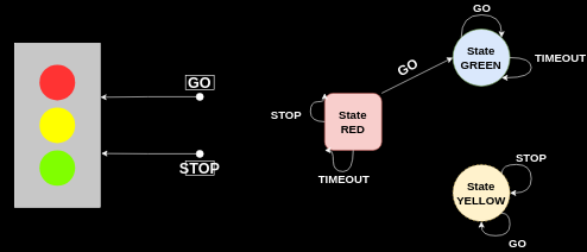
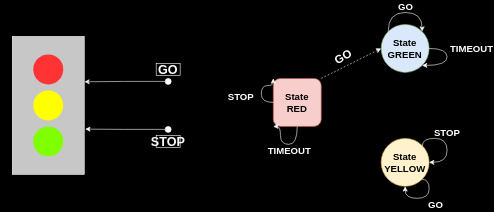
- <mxCell id="12" style="rounded=0;orthogonalLoop=1;jettySize=auto;html=1;exitX=1;exitY=0;exitDx=0;exitDy=0;entryX=0;entryY=0.5;entryDx=0;entryDy=0;fontColor=#FFFFFF;strokeColor=#FFFFFF;" edge="1" parent="1" source="14" target="15"><mxGeometry relative="1" as="geometry" /></mxCell>
+ <mxCell id="12" style="rounded=0;orthogonalLoop=1;jettySize=auto;html=1;exitX=1;exitY=0;exitDx=0;exitDy=0;entryX=0;entryY=0.5;entryDx=0;entryDy=0;fontColor=#FFFFFF;strokeColor=#FFFFFF;dashed=1;" edge="1" parent="1" source="14" target="15"><mxGeometry relative="1" as="geometry" /></mxCell>
- <mxCell id="16" value="State YELLOW" style="ellipse;whiteSpace=wrap;html=1;aspect=fixed;fillColor=#fff2cc;strokeColor=#d6b656;fontStyle=1;fontSize=16;fontColor=#000000;dashed=1;" vertex="1" parent="1"><mxGeometry x="635.3" y="230.02" width="80" height="80" as="geometry" /></mxCell>
+ <mxCell id="16" value="State YELLOW" style="ellipse;whiteSpace=wrap;html=1;aspect=fixed;fillColor=#fff2cc;strokeColor=#d6b656;fontStyle=1;fontSize=16;fontColor=#000000;" vertex="1" parent="1"><mxGeometry x="635.3" y="230.02" width="80" height="80" as="geometry" /></mxCell>
